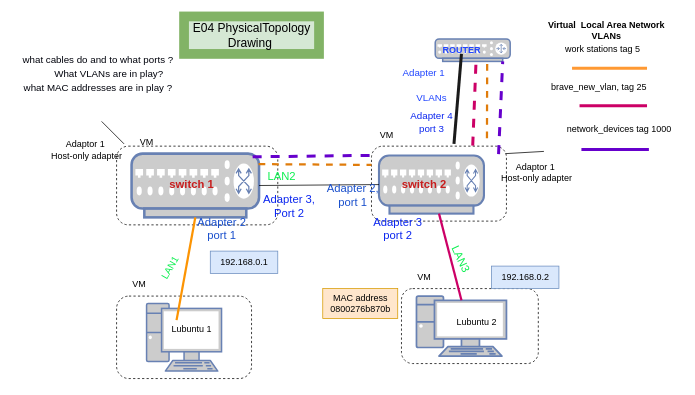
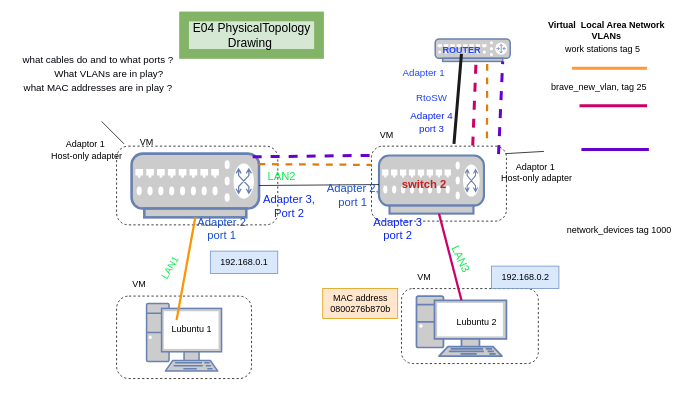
- <mxCell id="41" value="VLANs" style="text;html=1;align=center;verticalAlign=middle;resizable=0;points=[];autosize=1;strokeColor=none;fillColor=none;fontSize=13;fontColor=#2146FF;" parent="1" vertex="1"><mxGeometry x="545" y="114" width="60" height="30" as="geometry" /></mxCell>
+ <mxCell id="41" value="RtoSW" style="text;html=1;align=center;verticalAlign=middle;resizable=0;points=[];autosize=1;strokeColor=none;fillColor=none;fontSize=13;fontColor=#2146FF;" parent="1" vertex="1"><mxGeometry x="545" y="114" width="60" height="30" as="geometry" /></mxCell>
- <mxCell id="52" value="network_devices tag 1000" style="text;html=1;align=center;verticalAlign=middle;resizable=0;points=[];autosize=1;strokeColor=none;fillColor=none;" parent="1" vertex="1"><mxGeometry x="745" y="156" width="160" height="30" as="geometry" /></mxCell>
+ <mxCell id="52" value="network_devices tag 1000" style="text;html=1;align=center;verticalAlign=middle;resizable=0;points=[];autosize=1;strokeColor=none;fillColor=none;" parent="1" vertex="1"><mxGeometry x="745" y="291" width="160" height="30" as="geometry" /></mxCell>
- <mxCell id="13" value="&lt;b&gt;switch 1&lt;/b&gt;" style="text;html=1;align=center;verticalAlign=middle;resizable=0;points=[];autosize=1;strokeColor=none;fillColor=none;strokeWidth=4;fontSize=15;fontColor=#c81e1e;" parent="1" vertex="1"><mxGeometry x="215" y="229" width="80" height="30" as="geometry" /></mxCell>
